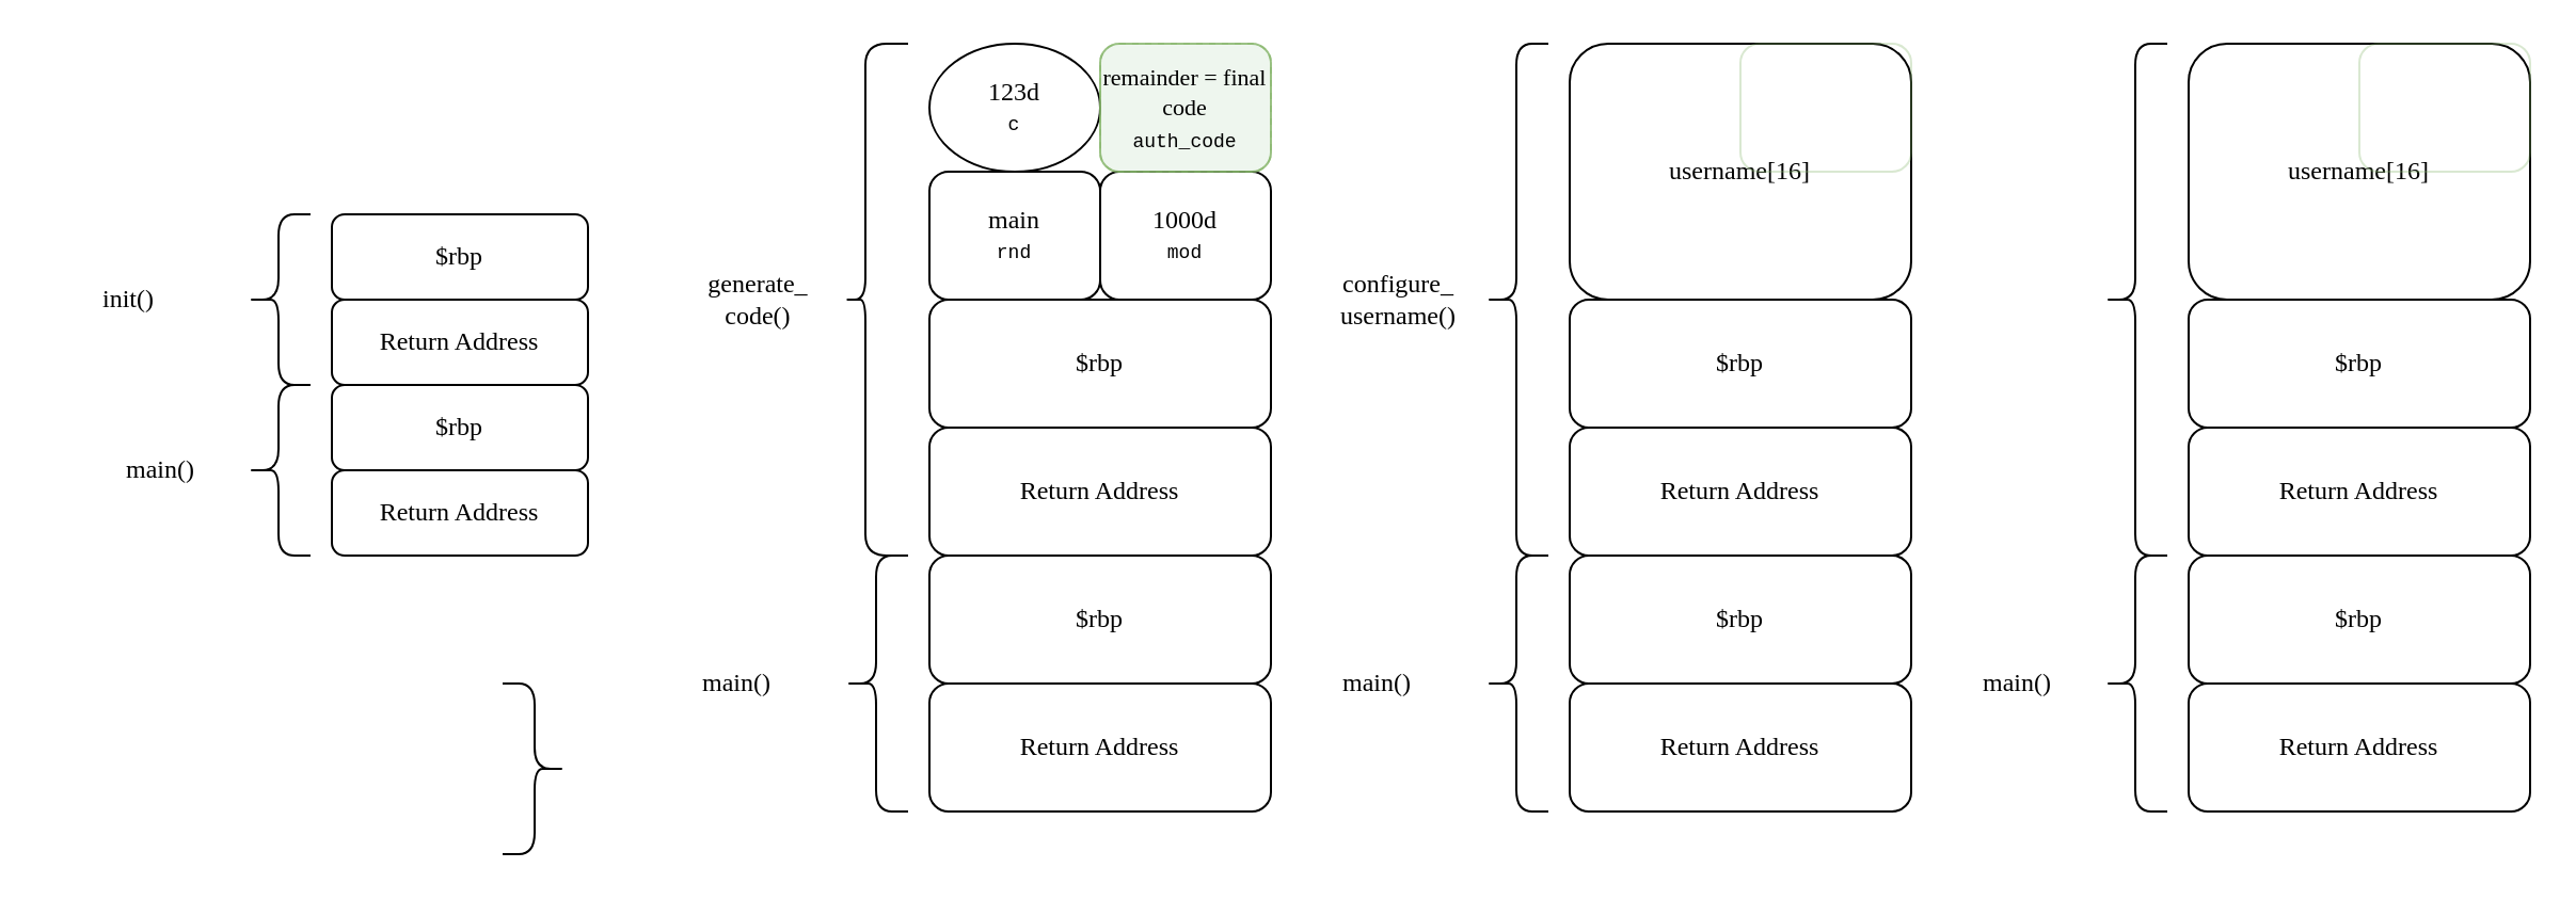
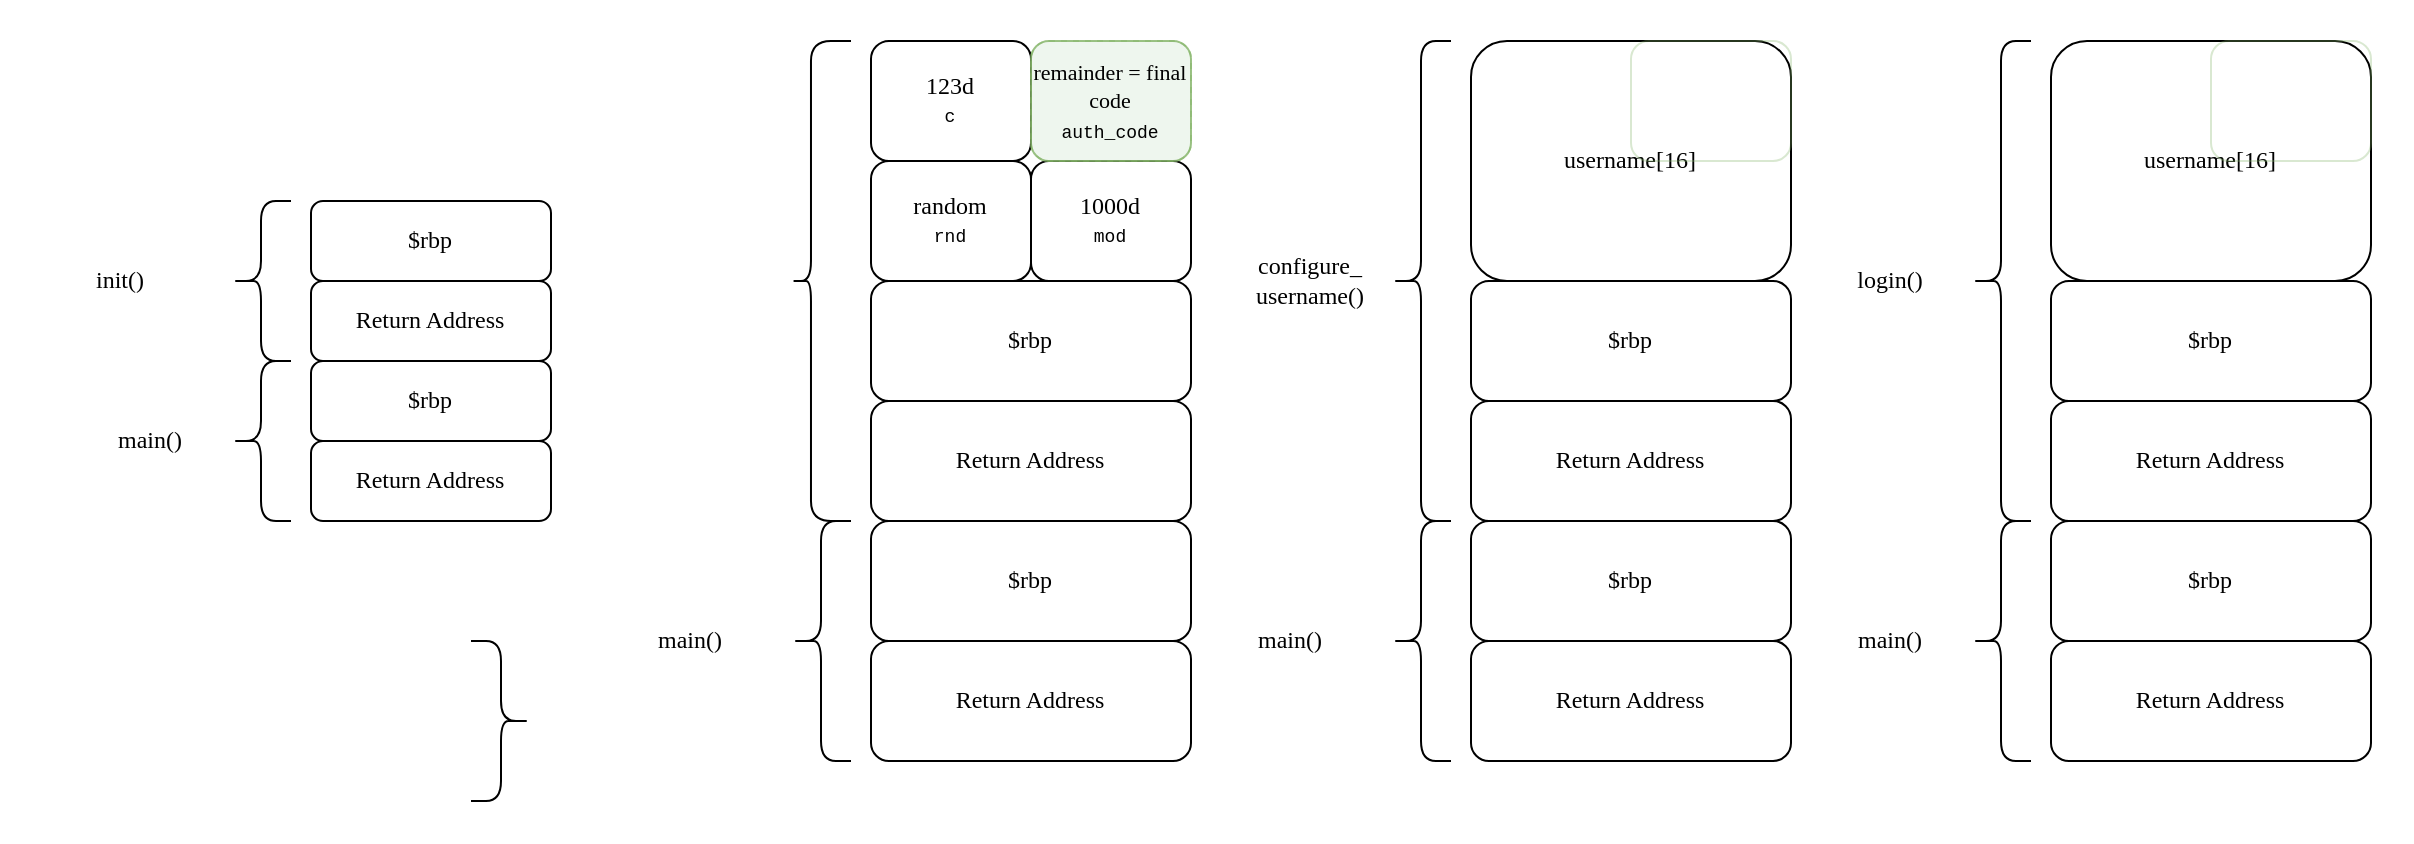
- <mxCell id="16" value="&lt;font face=&quot;Lucida Console&quot;&gt;123d&lt;/font&gt;&lt;br&gt;&lt;font face=&quot;Courier New&quot; style=&quot;font-size: 9px;&quot;&gt;c&lt;/font&gt;" style="ellipse;whiteSpace=wrap;html=1;" parent="1" vertex="1"><mxGeometry x="435" y="20" width="80" height="60" as="geometry" /></mxCell>
+ <mxCell id="16" value="&lt;font face=&quot;Lucida Console&quot;&gt;123d&lt;/font&gt;&lt;br&gt;&lt;font face=&quot;Courier New&quot; style=&quot;font-size: 9px;&quot;&gt;c&lt;/font&gt;" style="rounded=1;whiteSpace=wrap;html=1;" parent="1" vertex="1"><mxGeometry x="435" y="20" width="80" height="60" as="geometry" /></mxCell>
- <mxCell id="14" value="&lt;font face=&quot;Lucida Console&quot;&gt;main&lt;/font&gt;&lt;br&gt;&lt;font face=&quot;Courier New&quot; style=&quot;font-size: 9px;&quot;&gt;rnd&lt;/font&gt;" style="rounded=1;whiteSpace=wrap;html=1;" parent="1" vertex="1"><mxGeometry x="435" y="80" width="80" height="60" as="geometry" /></mxCell>
+ <mxCell id="14" value="&lt;font face=&quot;Lucida Console&quot;&gt;random&lt;/font&gt;&lt;br&gt;&lt;font face=&quot;Courier New&quot; style=&quot;font-size: 9px;&quot;&gt;rnd&lt;/font&gt;" style="rounded=1;whiteSpace=wrap;html=1;" parent="1" vertex="1"><mxGeometry x="435" y="80" width="80" height="60" as="geometry" /></mxCell>
- <mxCell id="13" value="&lt;font face=&quot;Lucida Console&quot;&gt;generate_&lt;br&gt;code()&lt;/font&gt;" style="text;html=1;strokeColor=none;fillColor=none;align=center;verticalAlign=middle;whiteSpace=wrap;rounded=0;" parent="1" vertex="1"><mxGeometry x="315" y="125" width="80" height="30" as="geometry" /></mxCell>
+ <mxCell id="35" value="&lt;font face=&quot;Lucida Console&quot;&gt;login()&lt;/font&gt;" style="text;html=1;strokeColor=none;fillColor=none;align=center;verticalAlign=middle;whiteSpace=wrap;rounded=0;" parent="1" vertex="1"><mxGeometry x="905" y="125" width="80" height="30" as="geometry" /></mxCell>
